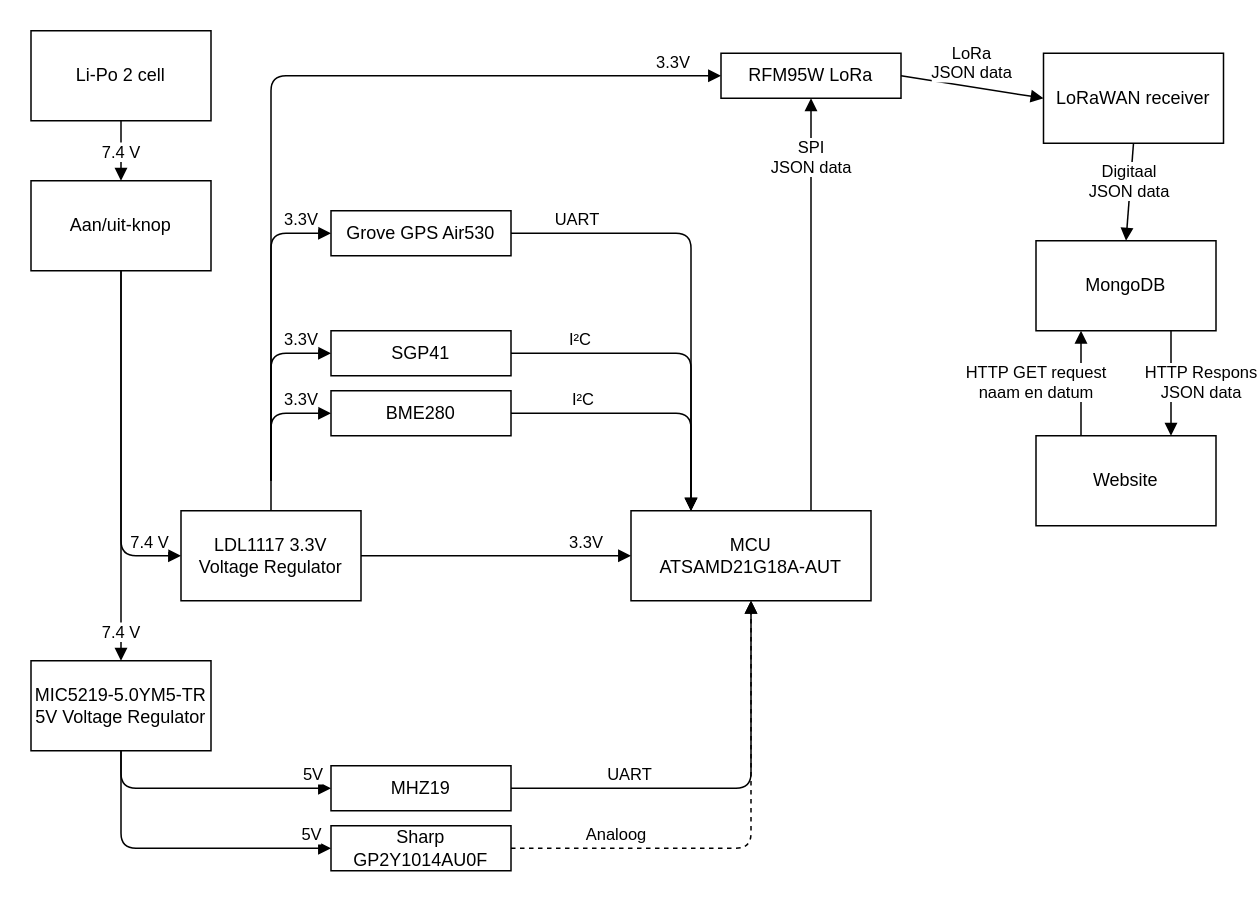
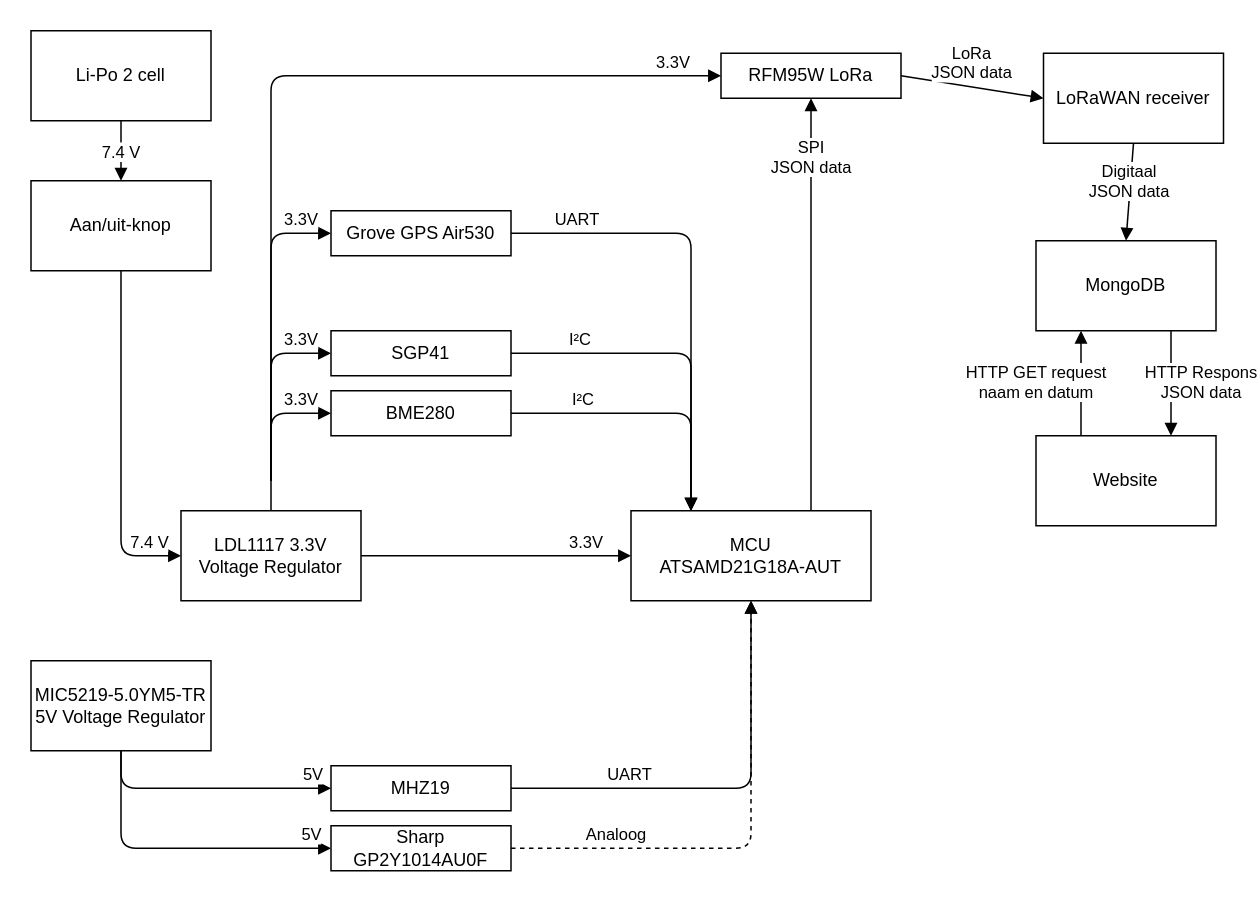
- <mxCell id="5" value="7.4 V" style="html=1;verticalAlign=bottom;endArrow=block;exitX=0.5;exitY=1;exitDx=0;exitDy=0;" parent="1" source="2" target="34" edge="1"><mxGeometry x="0.923" width="80" relative="1" as="geometry"><mxPoint x="90" y="178" as="sourcePoint" /><mxPoint x="80" y="220" as="targetPoint" /><Array as="points" /><mxPoint as="offset" /></mxGeometry></mxCell>
